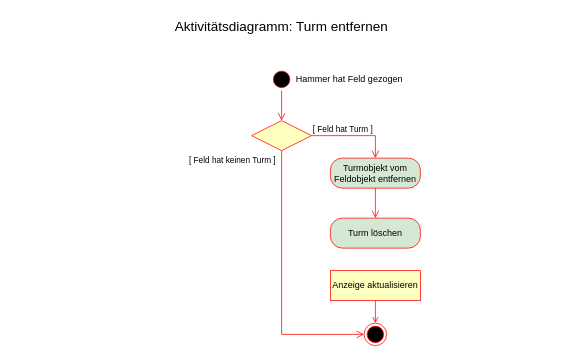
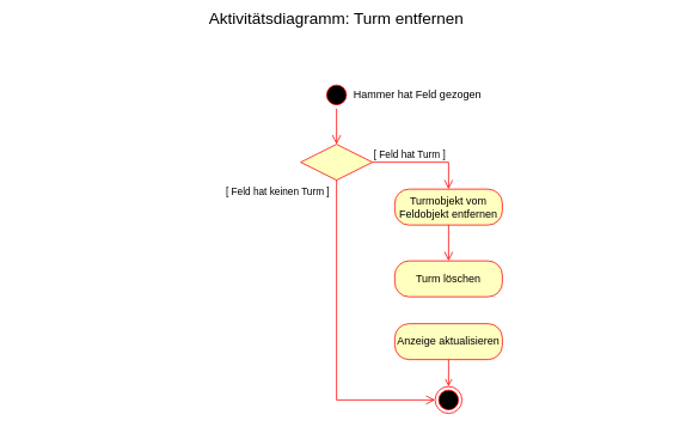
- <mxCell id="14" value="Aktivitätsdiagramm: Turm entfernen" style="text;html=1;strokeColor=none;fillColor=none;align=center;verticalAlign=middle;whiteSpace=wrap;rounded=0;fontSize=18;" vertex="1" parent="1"><mxGeometry x="20" y="20" width="710" height="30" as="geometry" /></mxCell>
+ <mxCell id="14" value="Aktivitätsdiagramm: Turm entfernen" style="text;html=1;strokeColor=none;fillColor=none;align=center;verticalAlign=middle;whiteSpace=wrap;rounded=0;fontSize=18;" vertex="1" parent="1"><mxGeometry x="20" y="5" width="710" height="30" as="geometry" /></mxCell>
- <mxCell id="3" value="Turmobjekt vom Feldobjekt entfernen" style="rounded=1;whiteSpace=wrap;html=1;arcSize=40;fontColor=#000000;fillColor=#d5e8d4;strokeColor=#ff0000;" parent="1" vertex="1"><mxGeometry x="440" y="210" width="120" height="40" as="geometry" /></mxCell>
+ <mxCell id="3" value="Turmobjekt vom Feldobjekt entfernen" style="rounded=1;whiteSpace=wrap;html=1;arcSize=40;fontColor=#000000;fillColor=#ffffc0;strokeColor=#ff0000;" parent="1" vertex="1"><mxGeometry x="440" y="210" width="120" height="40" as="geometry" /></mxCell>
- <mxCell id="5" value="Turm löschen" style="rounded=1;whiteSpace=wrap;html=1;arcSize=40;fontColor=#000000;fillColor=#d5e8d4;strokeColor=#ff0000;" parent="1" vertex="1"><mxGeometry x="440" y="290" width="120" height="40" as="geometry" /></mxCell>
+ <mxCell id="5" value="Turm löschen" style="rounded=1;whiteSpace=wrap;html=1;arcSize=40;fontColor=#000000;fillColor=#ffffc0;strokeColor=#ff0000;" parent="1" vertex="1"><mxGeometry x="440" y="290" width="120" height="40" as="geometry" /></mxCell>
- <mxCell id="8" value="Anzeige aktualisieren" style="whiteSpace=wrap;html=1;arcSize=40;fontColor=#000000;fillColor=#ffffc0;strokeColor=#ff0000;rounded=0;" parent="1" vertex="1"><mxGeometry x="440" y="360" width="120" height="40" as="geometry" /></mxCell>
+ <mxCell id="8" value="Anzeige aktualisieren" style="rounded=1;whiteSpace=wrap;html=1;arcSize=40;fontColor=#000000;fillColor=#ffffc0;strokeColor=#ff0000;" parent="1" vertex="1"><mxGeometry x="440" y="360" width="120" height="40" as="geometry" /></mxCell>
